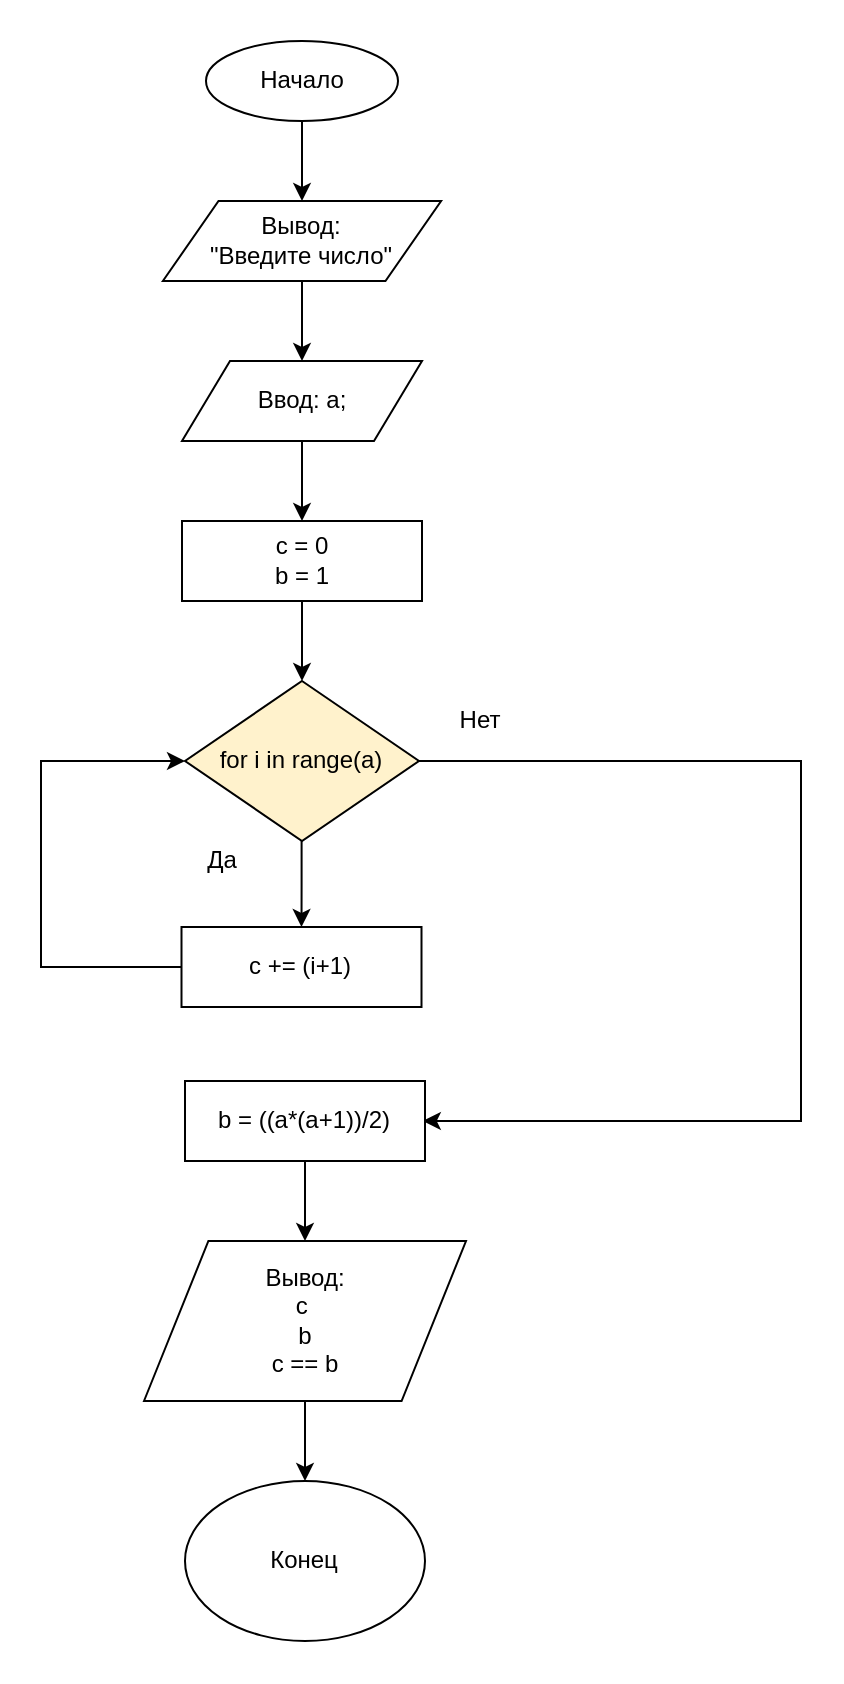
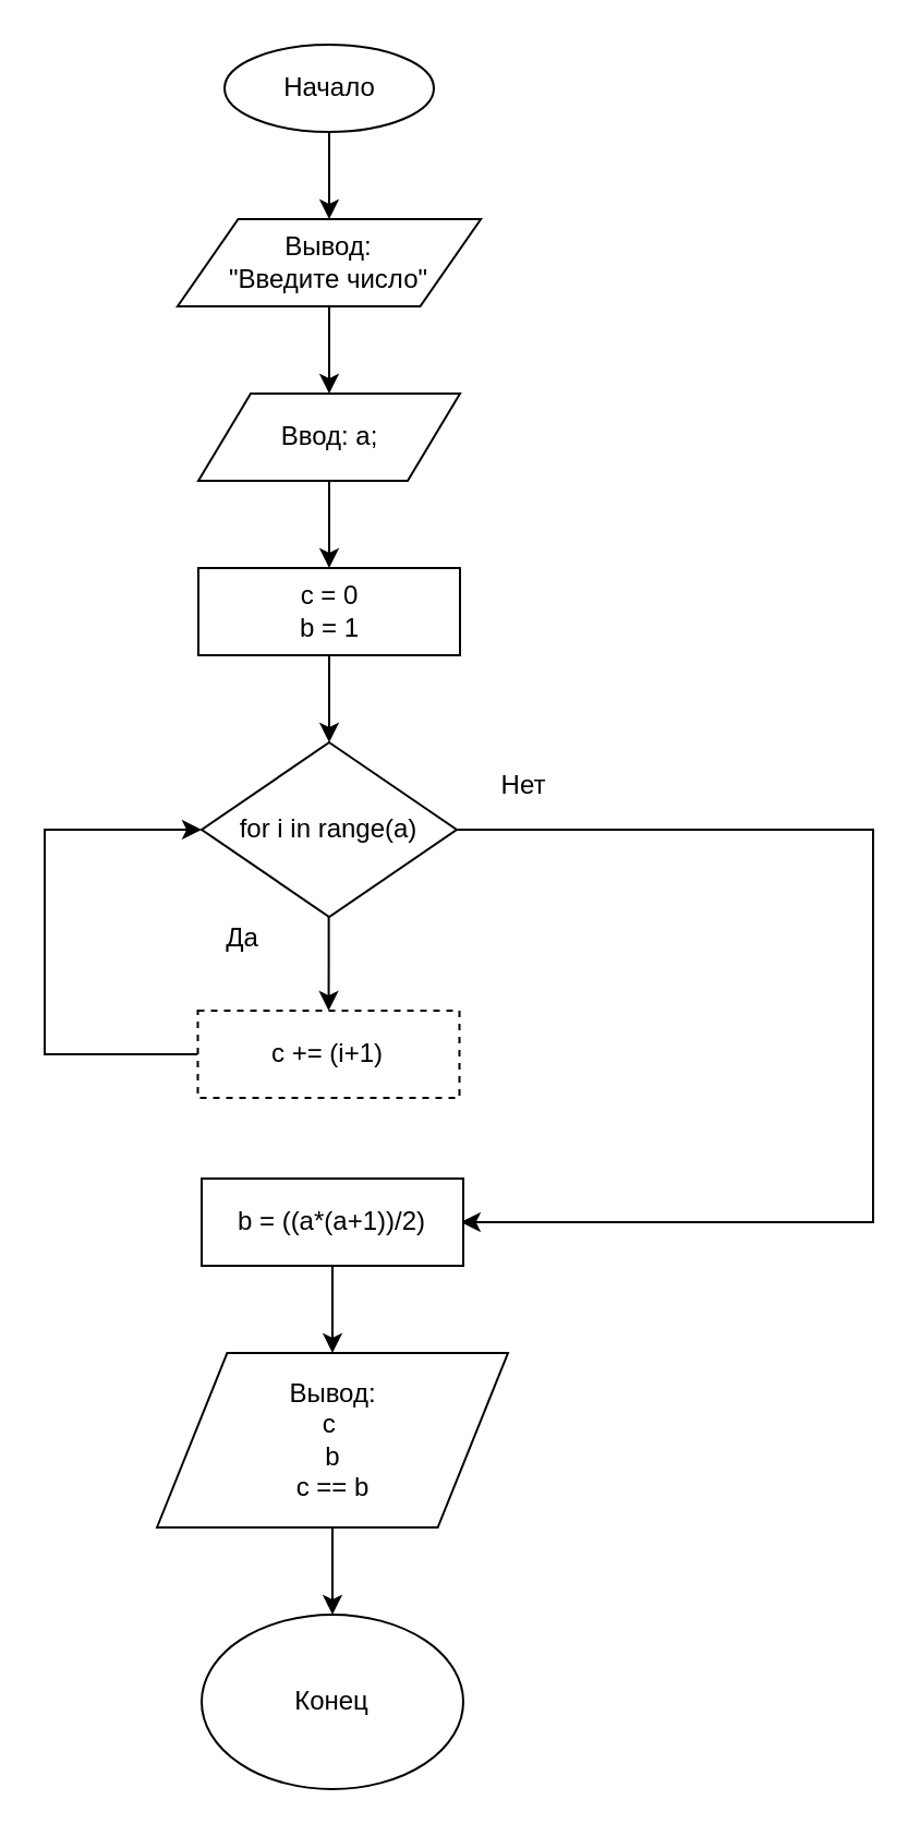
- <mxCell id="10" value="for i in range(a)" style="rhombus;whiteSpace=wrap;html=1;fillColor=#fff2cc;" vertex="1" parent="1"><mxGeometry x="92" y="340" width="117" height="80" as="geometry" /></mxCell>
+ <mxCell id="10" value="for i in range(a)" style="rhombus;whiteSpace=wrap;html=1;" vertex="1" parent="1"><mxGeometry x="92" y="340" width="117" height="80" as="geometry" /></mxCell>
- <mxCell id="16" value="c += (i+1)" style="rounded=0;whiteSpace=wrap;html=1;" vertex="1" parent="1"><mxGeometry x="90.25" y="463" width="120" height="40" as="geometry" /></mxCell>
+ <mxCell id="16" value="c += (i+1)" style="rounded=0;whiteSpace=wrap;html=1;dashed=1;" vertex="1" parent="1"><mxGeometry x="90.25" y="463" width="120" height="40" as="geometry" /></mxCell>
